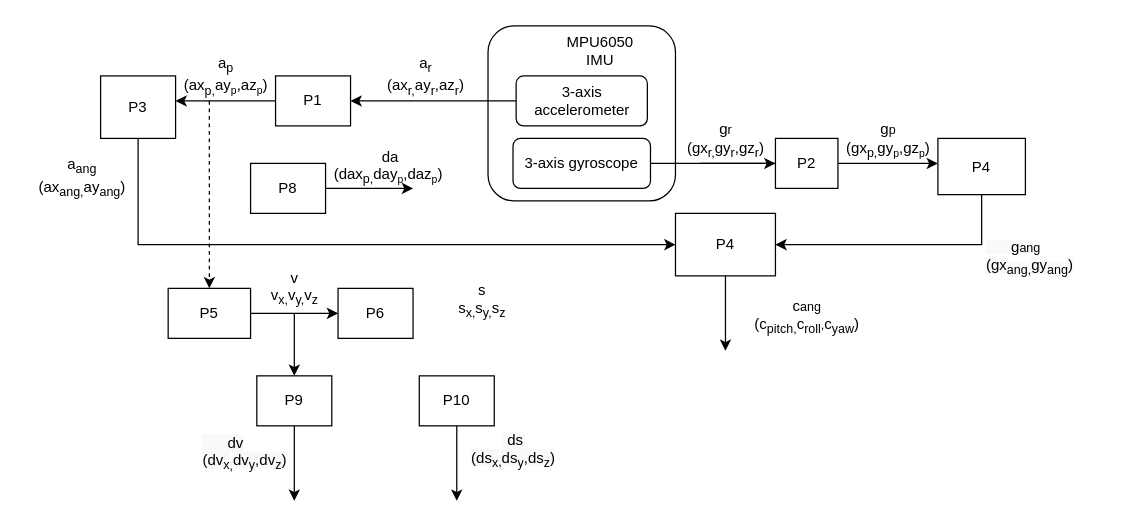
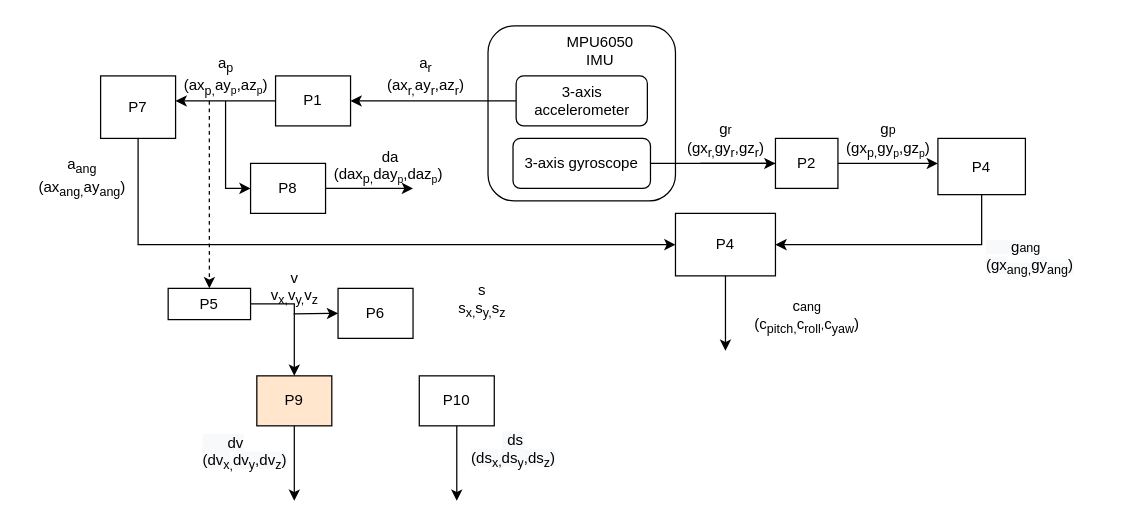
- <mxCell id="20" value="P3" style="rounded=0;whiteSpace=wrap;html=1;" vertex="1" parent="1"><mxGeometry x="80" y="60" width="60" height="50" as="geometry" /></mxCell>
+ <mxCell id="20" value="P7" style="rounded=0;whiteSpace=wrap;html=1;" vertex="1" parent="1"><mxGeometry x="80" y="60" width="60" height="50" as="geometry" /></mxCell>
+ <mxCell id="15" style="edgeStyle=orthogonalEdgeStyle;rounded=0;orthogonalLoop=1;jettySize=auto;html=1;entryX=0;entryY=0.5;entryDx=0;entryDy=0;" edge="1" parent="1" source="16" target="37"><mxGeometry relative="1" as="geometry"><mxPoint x="180" y="150" as="targetPoint" /><Array as="points"><mxPoint x="180" y="150" /></Array></mxGeometry></mxCell>
- <mxCell id="29" value="P5" style="rounded=0;whiteSpace=wrap;html=1;" vertex="1" parent="1"><mxGeometry x="134.06" y="230" width="65.94" height="40" as="geometry" /></mxCell>
+ <mxCell id="29" value="P5" style="rounded=0;whiteSpace=wrap;html=1;" vertex="1" parent="1"><mxGeometry x="134.06" y="230" width="65.94" height="25" as="geometry" /></mxCell>
- <mxCell id="35" value="P9" style="rounded=0;whiteSpace=wrap;html=1;" vertex="1" parent="1"><mxGeometry x="205" y="300" width="60" height="40" as="geometry" /></mxCell>
+ <mxCell id="35" value="P9" style="rounded=0;whiteSpace=wrap;html=1;fillColor=#ffe6cc;" vertex="1" parent="1"><mxGeometry x="205" y="300" width="60" height="40" as="geometry" /></mxCell>
